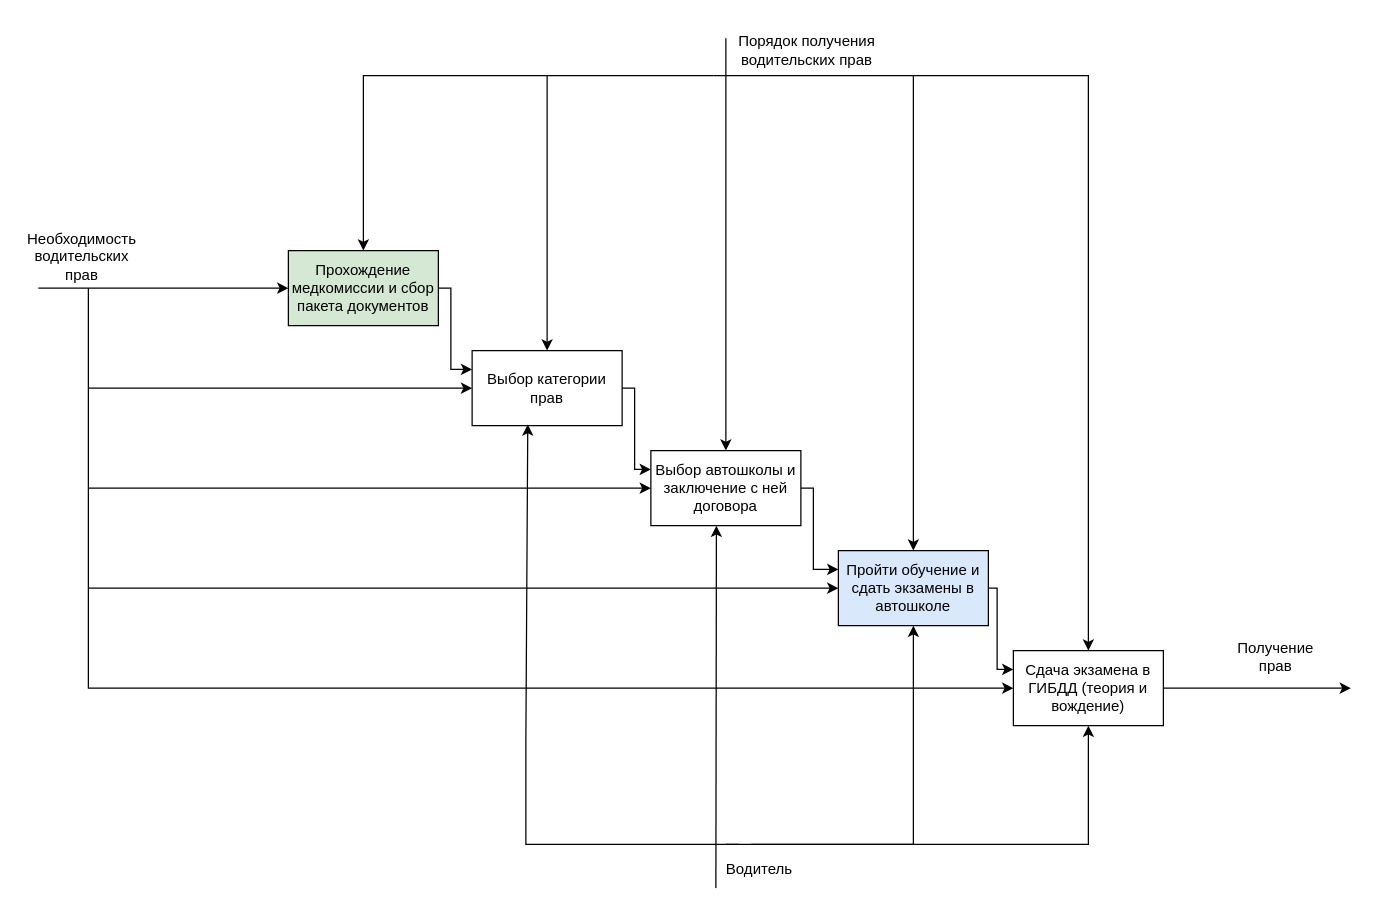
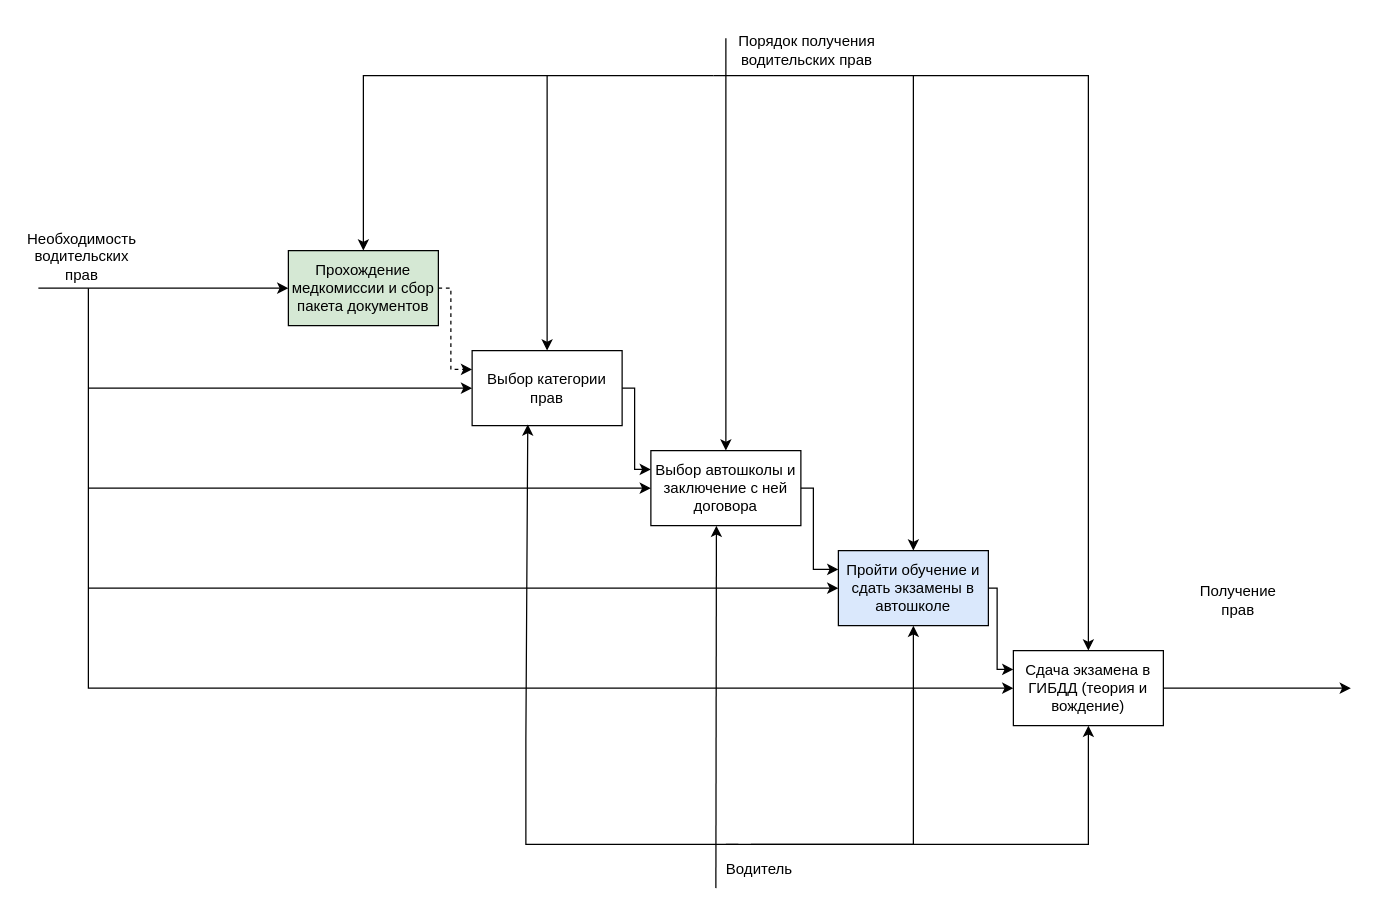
- <mxCell id="15" value="" style="endArrow=classic;html=1;rounded=0;exitX=1;exitY=0.5;exitDx=0;exitDy=0;entryX=0;entryY=0.25;entryDx=0;entryDy=0;" edge="1" parent="1" source="6" target="4"><mxGeometry width="50" height="50" relative="1" as="geometry"><mxPoint x="510" y="440" as="sourcePoint" /><mxPoint x="430" y="310" as="targetPoint" /><Array as="points"><mxPoint x="360" y="230" /><mxPoint x="360" y="295" /></Array></mxGeometry></mxCell>
+ <mxCell id="15" value="" style="endArrow=classic;html=1;rounded=0;exitX=1;exitY=0.5;exitDx=0;exitDy=0;entryX=0;entryY=0.25;entryDx=0;entryDy=0;dashed=1;" edge="1" parent="1" source="6" target="4"><mxGeometry width="50" height="50" relative="1" as="geometry"><mxPoint x="510" y="440" as="sourcePoint" /><mxPoint x="430" y="310" as="targetPoint" /><Array as="points"><mxPoint x="360" y="230" /><mxPoint x="360" y="295" /></Array></mxGeometry></mxCell>
- <mxCell id="10" value="Получение прав" style="text;html=1;strokeColor=none;fillColor=none;align=center;verticalAlign=middle;whiteSpace=wrap;rounded=0;" vertex="1" parent="1"><mxGeometry x="990" y="510" width="60" height="30" as="geometry" /></mxCell>
+ <mxCell id="10" value="Получение прав" style="text;html=1;strokeColor=none;fillColor=none;align=center;verticalAlign=middle;whiteSpace=wrap;rounded=0;" vertex="1" parent="1"><mxGeometry x="960" y="465" width="60" height="30" as="geometry" /></mxCell>
